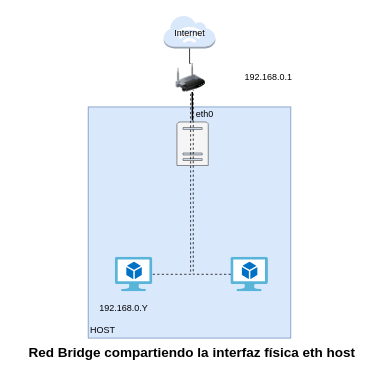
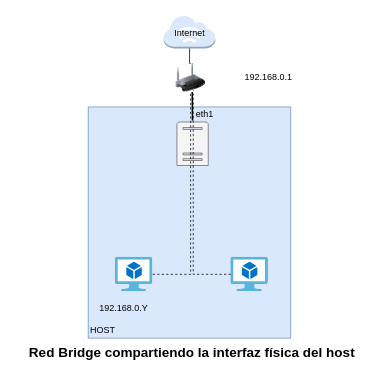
- <mxCell id="9" value="eth0" style="text;html=1;resizable=0;autosize=1;align=center;verticalAlign=middle;points=[];fillColor=none;strokeColor=none;rounded=0;" parent="1" vertex="1"><mxGeometry x="252" y="142" width="40" height="20" as="geometry" /></mxCell>
+ <mxCell id="9" value="eth1" style="text;html=1;resizable=0;autosize=1;align=center;verticalAlign=middle;points=[];fillColor=none;strokeColor=none;rounded=0;" parent="1" vertex="1"><mxGeometry x="252" y="142" width="40" height="20" as="geometry" /></mxCell>
- <mxCell id="12" value="&lt;h2&gt;&lt;font size=&quot;1&quot;&gt;&lt;b style=&quot;font-size: 18px&quot;&gt;Red Bridge &lt;/b&gt;&lt;/font&gt;compartiendo la interfaz física eth host&lt;font size=&quot;1&quot;&gt;&lt;b style=&quot;font-size: 18px&quot;&gt;&lt;/b&gt;&lt;/font&gt;&lt;/h2&gt;" style="text;html=1;resizable=0;autosize=1;align=center;verticalAlign=middle;points=[];fillColor=none;strokeColor=none;rounded=0;" parent="1" vertex="1"><mxGeometry x="20.25" y="445" width="470" height="50" as="geometry" /></mxCell>
+ <mxCell id="12" value="&lt;h2&gt;&lt;font size=&quot;1&quot;&gt;&lt;b style=&quot;font-size: 18px&quot;&gt;Red Bridge &lt;/b&gt;&lt;/font&gt;compartiendo la interfaz física del host&lt;font size=&quot;1&quot;&gt;&lt;b style=&quot;font-size: 18px&quot;&gt;&lt;/b&gt;&lt;/font&gt;&lt;/h2&gt;" style="text;html=1;resizable=0;autosize=1;align=center;verticalAlign=middle;points=[];fillColor=none;strokeColor=none;rounded=0;" parent="1" vertex="1"><mxGeometry x="20.25" y="445" width="470" height="50" as="geometry" /></mxCell>
